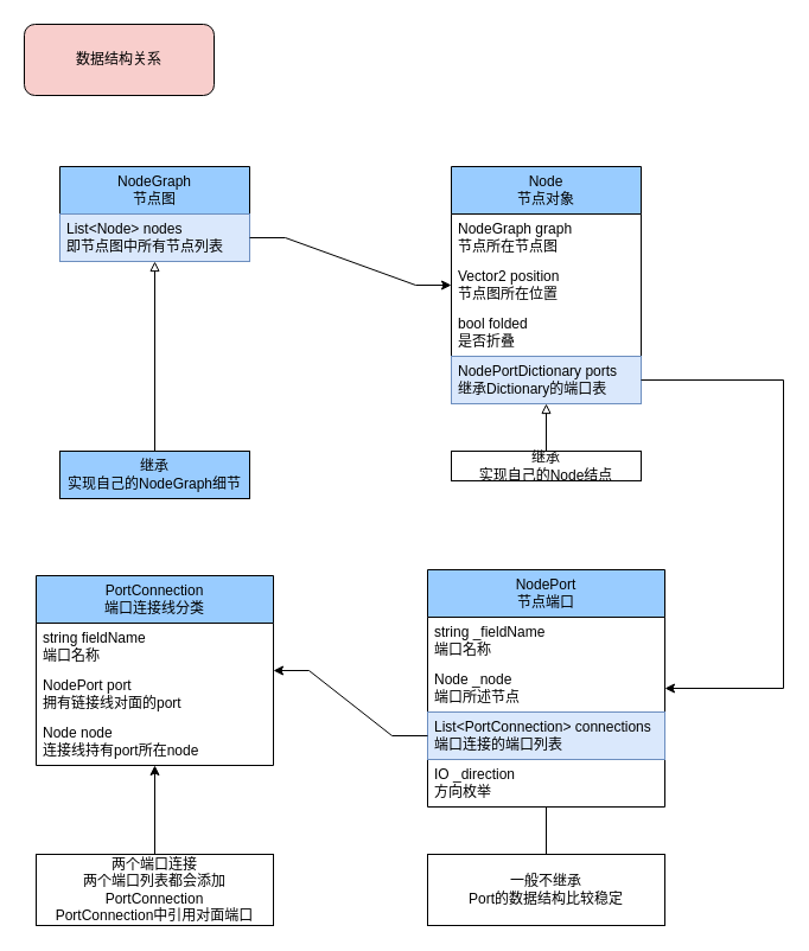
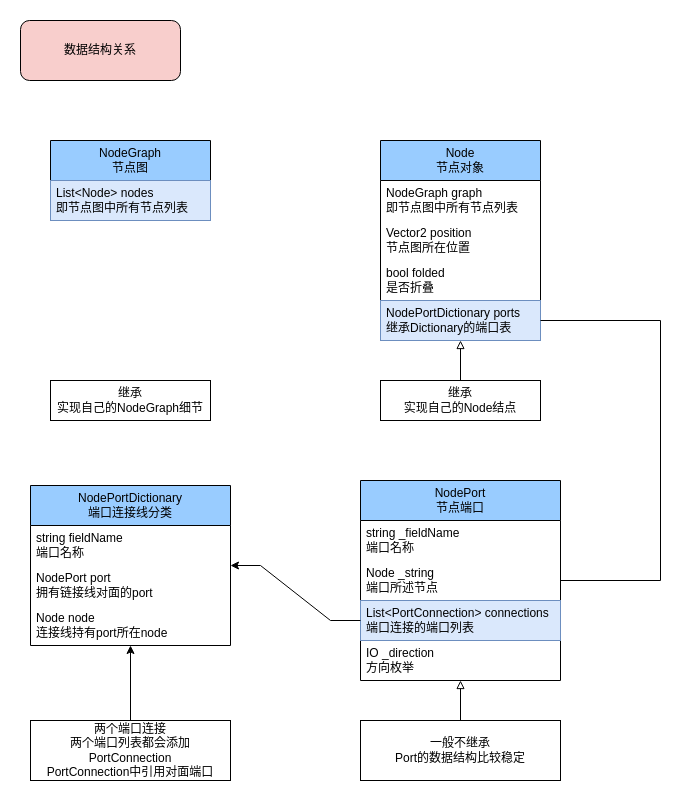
- <mxCell id="5" value="NodeGraph graph&lt;br&gt;节点所在节点图" style="text;strokeColor=none;fillColor=none;align=left;verticalAlign=middle;spacingLeft=4;spacingRight=4;overflow=hidden;points=[[0,0.5],[1,0.5]];portConstraint=eastwest;rotatable=0;whiteSpace=wrap;html=1;" parent="4" vertex="1"><mxGeometry y="40" width="160" height="40" as="geometry" /></mxCell>
+ <mxCell id="5" value="NodeGraph graph&lt;br&gt;即节点图中所有节点列表" style="text;strokeColor=none;fillColor=none;align=left;verticalAlign=middle;spacingLeft=4;spacingRight=4;overflow=hidden;points=[[0,0.5],[1,0.5]];portConstraint=eastwest;rotatable=0;whiteSpace=wrap;html=1;" parent="4" vertex="1"><mxGeometry y="40" width="160" height="40" as="geometry" /></mxCell>
- <mxCell id="9" style="edgeStyle=entityRelationEdgeStyle;rounded=0;orthogonalLoop=1;jettySize=auto;html=1;" parent="1" source="3" target="4" edge="1"><mxGeometry relative="1" as="geometry" /></mxCell>
- <mxCell id="17" style="edgeStyle=orthogonalEdgeStyle;rounded=0;orthogonalLoop=1;jettySize=auto;html=1;endArrow=block;endFill=0;" parent="1" source="18" target="2" edge="1"><mxGeometry relative="1" as="geometry" /></mxCell>
- <mxCell id="20" value="继承&lt;br&gt;实现自己的Node结点" style="rounded=0;whiteSpace=wrap;html=1;" parent="1" vertex="1"><mxGeometry x="380" y="380" width="160" height="25" as="geometry" /></mxCell>
+ <mxCell id="20" value="继承&lt;br&gt;实现自己的Node结点" style="rounded=0;whiteSpace=wrap;html=1;" parent="1" vertex="1"><mxGeometry x="380" y="380" width="160" height="40" as="geometry" /></mxCell>
- <mxCell id="18" value="继承&lt;br&gt;实现自己的NodeGraph细节" style="rounded=0;whiteSpace=wrap;html=1;fillColor=#99ccff;" parent="1" vertex="1"><mxGeometry x="50" y="380" width="160" height="40" as="geometry" /></mxCell>
+ <mxCell id="18" value="继承&lt;br&gt;实现自己的NodeGraph细节" style="rounded=0;whiteSpace=wrap;html=1;" parent="1" vertex="1"><mxGeometry x="50" y="380" width="160" height="40" as="geometry" /></mxCell>
- <mxCell id="23" value="PortConnection&lt;br&gt;端口连接线分类" style="swimlane;fontStyle=0;childLayout=stackLayout;horizontal=1;startSize=40;horizontalStack=0;resizeParent=1;resizeParentMax=0;resizeLast=0;collapsible=1;marginBottom=0;whiteSpace=wrap;html=1;fillColor=#99CCFF;" parent="1" vertex="1"><mxGeometry x="30" y="485" width="200" height="160" as="geometry" /></mxCell>
+ <mxCell id="23" value="NodePortDictionary&lt;br&gt;端口连接线分类" style="swimlane;fontStyle=0;childLayout=stackLayout;horizontal=1;startSize=40;horizontalStack=0;resizeParent=1;resizeParentMax=0;resizeLast=0;collapsible=1;marginBottom=0;whiteSpace=wrap;html=1;fillColor=#99CCFF;" parent="1" vertex="1"><mxGeometry x="30" y="485" width="200" height="160" as="geometry" /></mxCell>
- <mxCell id="12" value="Node _node&lt;br&gt;端口所述节点" style="text;strokeColor=none;fillColor=none;align=left;verticalAlign=middle;spacingLeft=4;spacingRight=4;overflow=hidden;points=[[0,0.5],[1,0.5]];portConstraint=eastwest;rotatable=0;whiteSpace=wrap;html=1;" parent="10" vertex="1"><mxGeometry y="80" width="200" height="40" as="geometry" /></mxCell>
+ <mxCell id="12" value="Node _string&lt;br&gt;端口所述节点" style="text;strokeColor=none;fillColor=none;align=left;verticalAlign=middle;spacingLeft=4;spacingRight=4;overflow=hidden;points=[[0,0.5],[1,0.5]];portConstraint=eastwest;rotatable=0;whiteSpace=wrap;html=1;" parent="10" vertex="1"><mxGeometry y="80" width="200" height="40" as="geometry" /></mxCell>
- <mxCell id="15" style="edgeStyle=orthogonalEdgeStyle;rounded=0;orthogonalLoop=1;jettySize=auto;html=1;" parent="1" source="8" target="10" edge="1"><mxGeometry relative="1" as="geometry"><Array as="points"><mxPoint x="660" y="320" /><mxPoint x="660" y="580" /></Array></mxGeometry></mxCell>
+ <mxCell id="15" style="edgeStyle=orthogonalEdgeStyle;rounded=0;orthogonalLoop=1;jettySize=auto;html=1;endArrow=none;" parent="1" source="8" target="10" edge="1"><mxGeometry relative="1" as="geometry"><Array as="points"><mxPoint x="660" y="320" /><mxPoint x="660" y="580" /></Array></mxGeometry></mxCell>
- <mxCell id="21" style="edgeStyle=orthogonalEdgeStyle;rounded=0;orthogonalLoop=1;jettySize=auto;html=1;endArrow=none;endFill=0;" parent="1" source="22" target="10" edge="1"><mxGeometry relative="1" as="geometry" /></mxCell>
+ <mxCell id="21" style="edgeStyle=orthogonalEdgeStyle;rounded=0;orthogonalLoop=1;jettySize=auto;html=1;endArrow=block;endFill=0;" parent="1" source="22" target="10" edge="1"><mxGeometry relative="1" as="geometry" /></mxCell>
